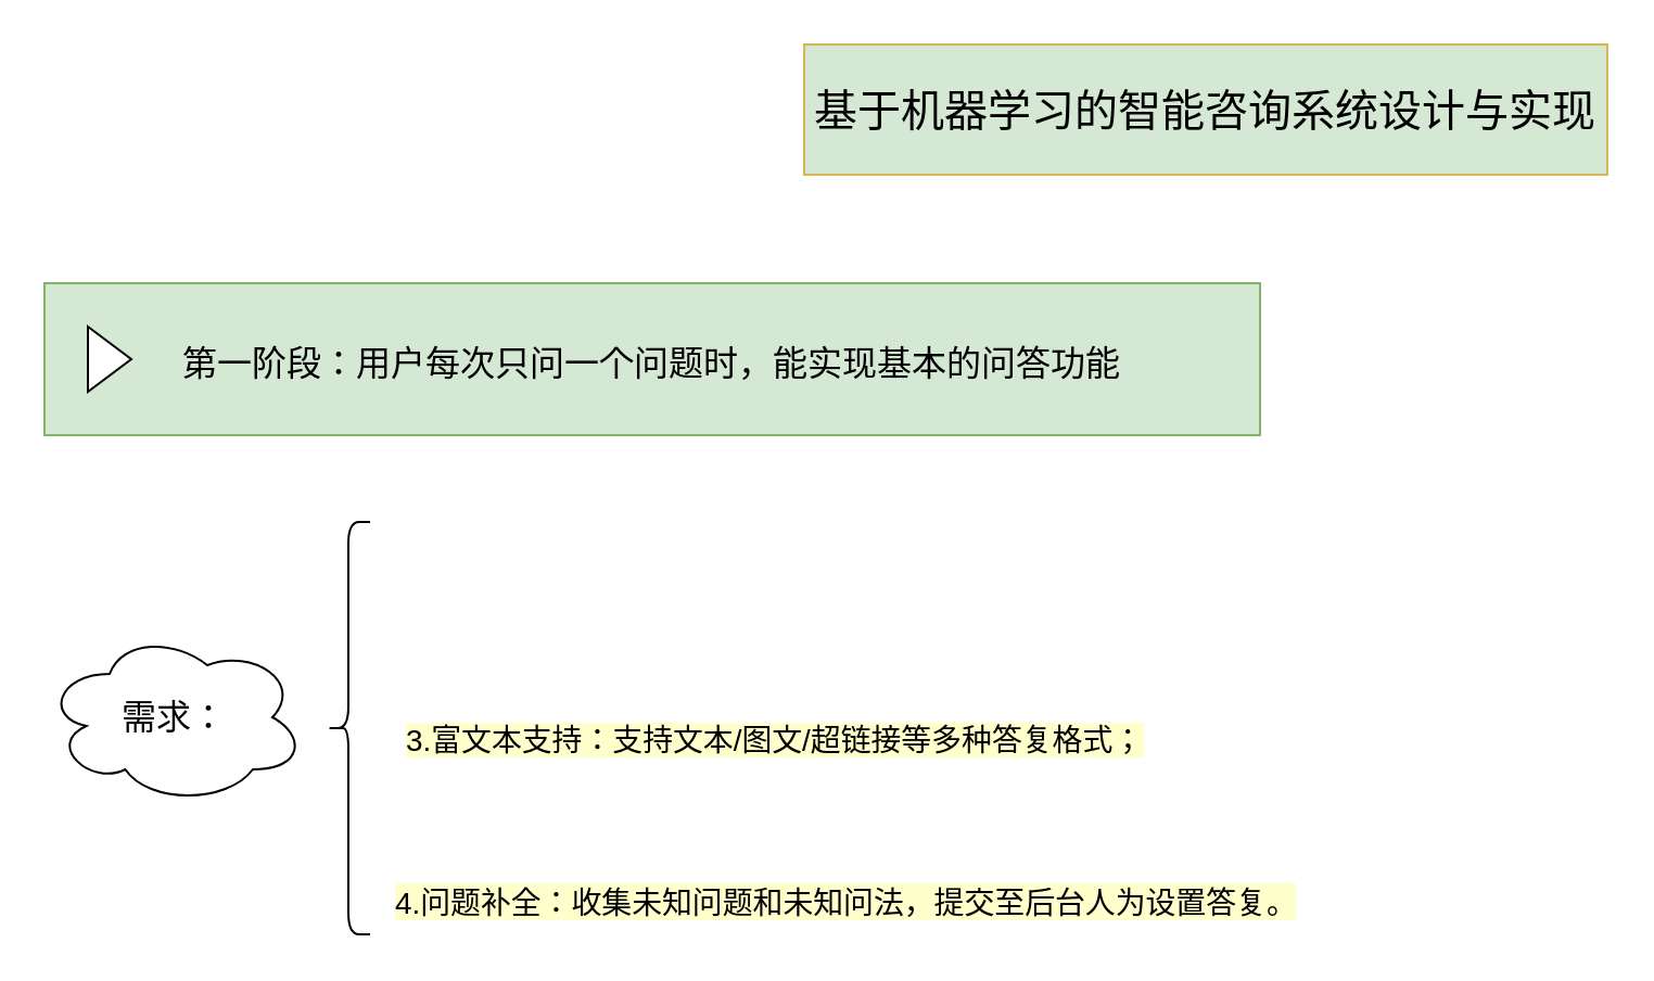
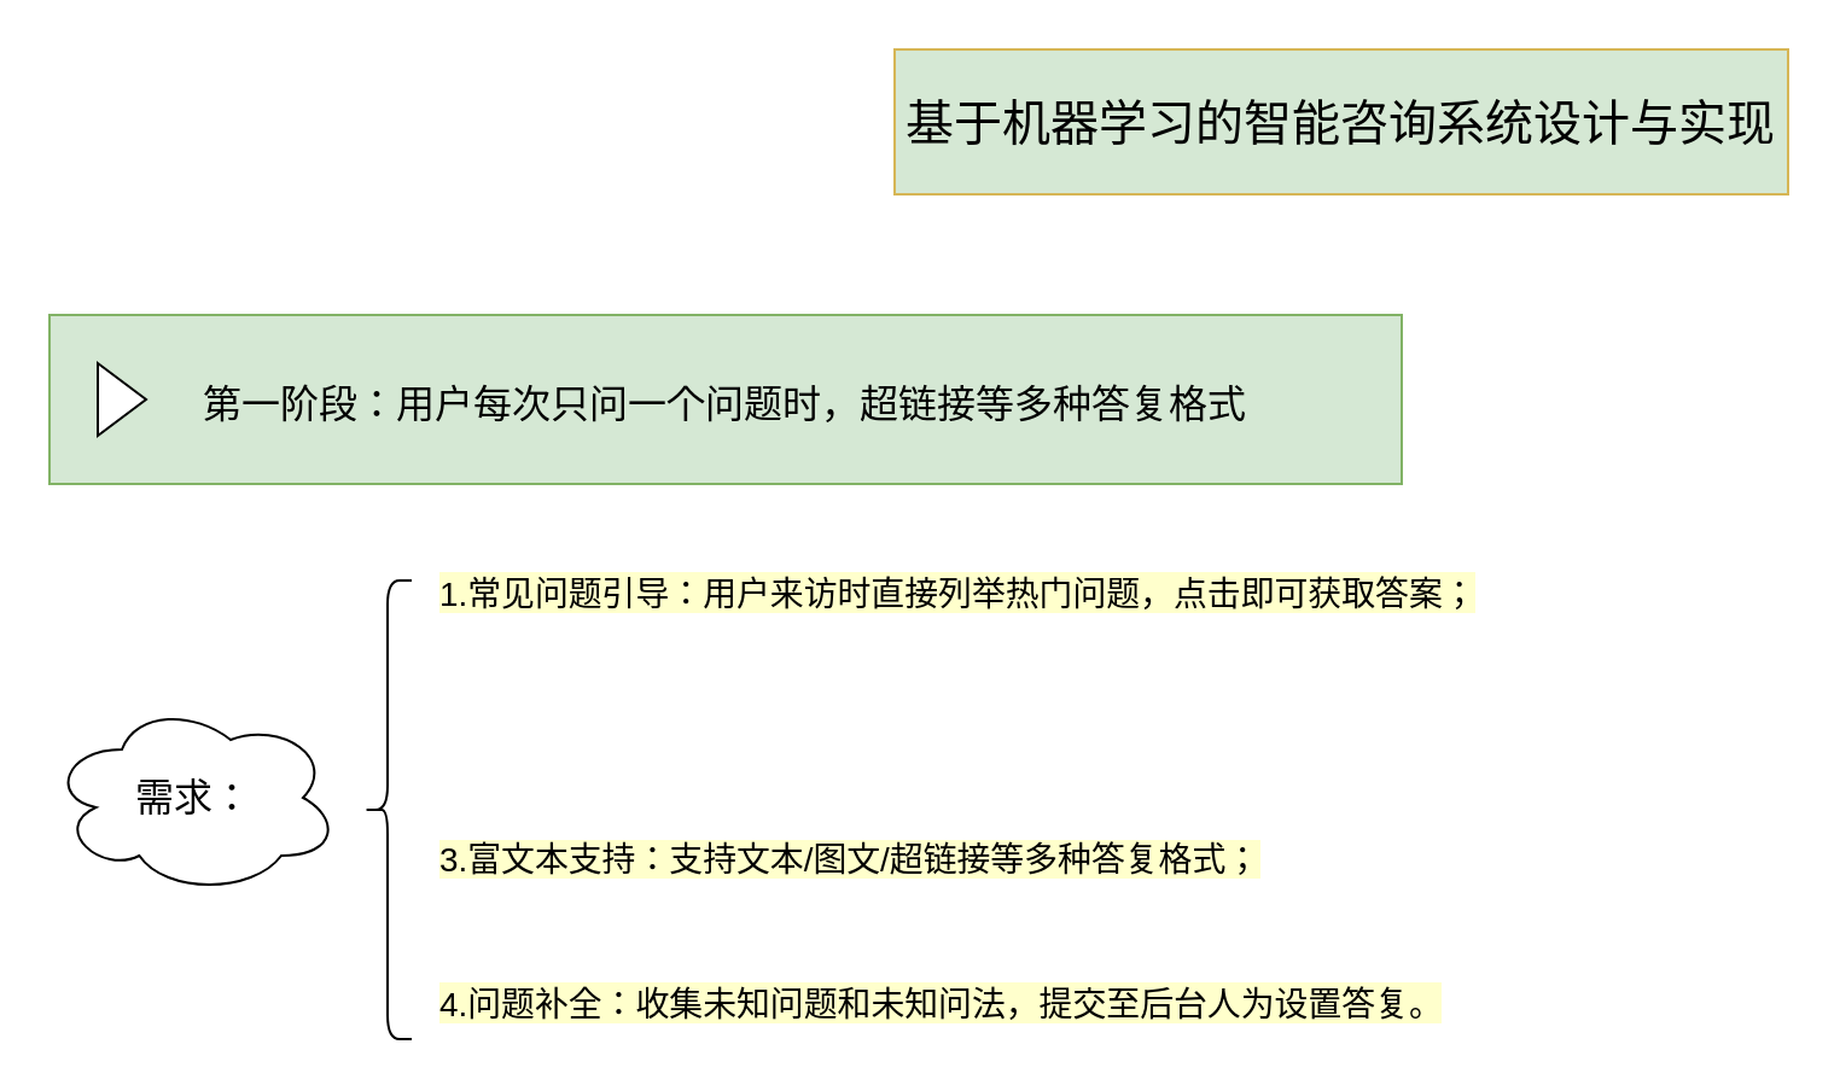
- <mxCell id="3" value="&lt;font style=&quot;font-size: 16px;&quot;&gt;第一阶段：用户每次只问一个问题时，能实现基本的问答功能&lt;/font&gt;" style="html=1;whiteSpace=wrap;container=1;recursiveResize=0;collapsible=0;fontSize=20;fillColor=#d5e8d4;strokeColor=#82b366;" parent="1" vertex="1"><mxGeometry x="20" y="130" width="560" height="70" as="geometry" /></mxCell>
+ <mxCell id="3" value="&lt;font style=&quot;font-size: 16px;&quot;&gt;第一阶段：用户每次只问一个问题时，超链接等多种答复格式&lt;/font&gt;" style="html=1;whiteSpace=wrap;container=1;recursiveResize=0;collapsible=0;fontSize=20;fillColor=#d5e8d4;strokeColor=#82b366;" parent="1" vertex="1"><mxGeometry x="20" y="130" width="560" height="70" as="geometry" /></mxCell>
+ <mxCell id="7" value="&lt;div style=&quot;&quot;&gt;&lt;span style=&quot;background-color: rgb(255, 255, 204);&quot;&gt;&lt;span style=&quot;font-size: 10.45pt;&quot;&gt;1.常见问题引导：用户来访时直接列举热门问题，点击即可获取&lt;/span&gt;&lt;span style=&quot;font-size: 10.45pt;&quot;&gt;答案；&lt;/span&gt;&lt;/span&gt;&lt;/div&gt;" style="text;html=1;strokeColor=none;fillColor=none;align=left;verticalAlign=middle;whiteSpace=wrap;rounded=0;fontFamily=Helvetica;fontSize=16;" parent="1" vertex="1"><mxGeometry x="180" y="220" width="440" height="50" as="geometry" /></mxCell>
- <mxCell id="8" value="&lt;div style=&quot;&quot;&gt;&lt;span style=&quot;font-size: 10.45pt;&quot;&gt;&lt;span style=&quot;background-color: rgb(255, 255, 204);&quot;&gt;3.富文本支持：支持文本/图文/超链接等多种答复格式；&lt;/span&gt;&lt;br&gt;&lt;/span&gt;&lt;/div&gt;" style="text;html=1;strokeColor=none;fillColor=none;align=left;verticalAlign=middle;whiteSpace=wrap;rounded=0;fontFamily=Helvetica;fontSize=16;" parent="1" vertex="1"><mxGeometry x="185" y="325" width="360" height="30" as="geometry" /></mxCell>
+ <mxCell id="8" value="&lt;div style=&quot;&quot;&gt;&lt;span style=&quot;font-size: 10.45pt;&quot;&gt;&lt;span style=&quot;background-color: rgb(255, 255, 204);&quot;&gt;3.富文本支持：支持文本/图文/超链接等多种答复格式；&lt;/span&gt;&lt;br&gt;&lt;/span&gt;&lt;/div&gt;" style="text;html=1;strokeColor=none;fillColor=none;align=left;verticalAlign=middle;whiteSpace=wrap;rounded=0;fontFamily=Helvetica;fontSize=16;" parent="1" vertex="1"><mxGeometry x="180" y="340" width="360" height="30" as="geometry" /></mxCell>
